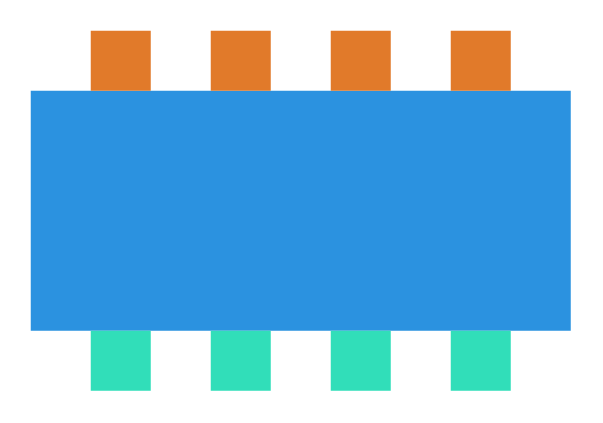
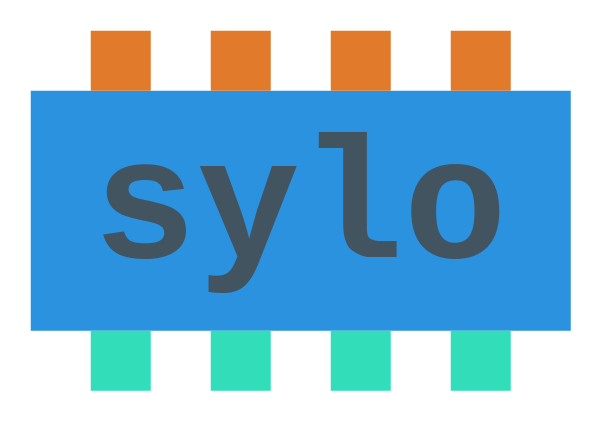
+ <mxCell id="11" value="&lt;font color=&quot;#435461&quot; size=&quot;1&quot; face=&quot;Courier New&quot;&gt;&lt;b style=&quot;font-size: 115px;&quot;&gt;sylo&lt;/b&gt;&lt;/font&gt;" style="text;html=1;align=center;verticalAlign=middle;whiteSpace=wrap;rounded=0;" vertex="1" parent="1"><mxGeometry x="20" y="60" width="360" height="160" as="geometry" /></mxCell>
